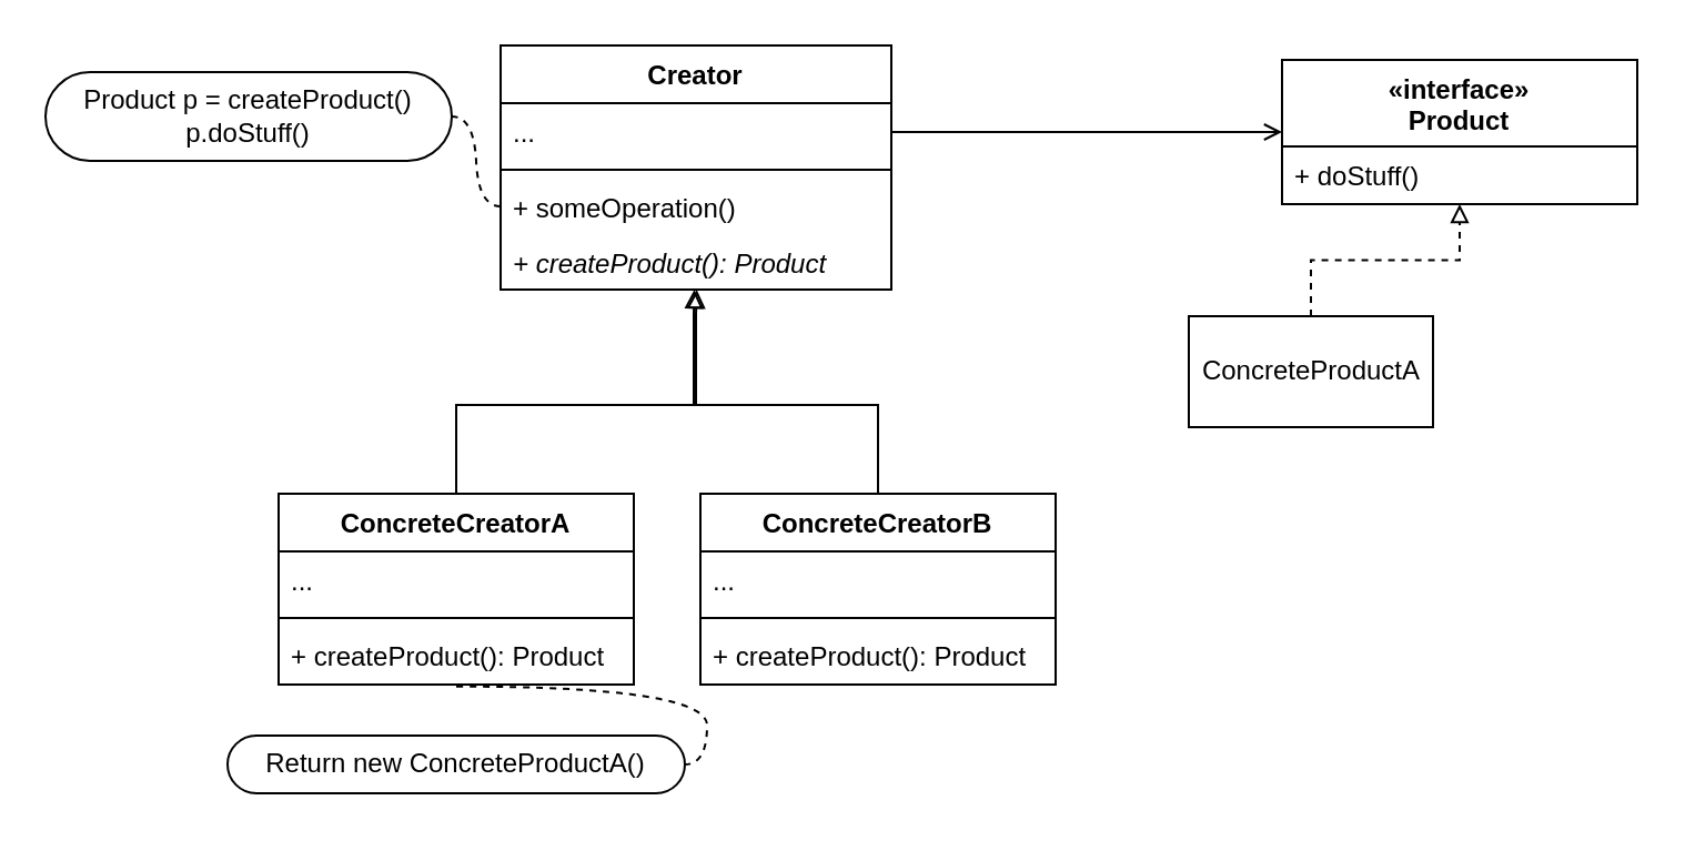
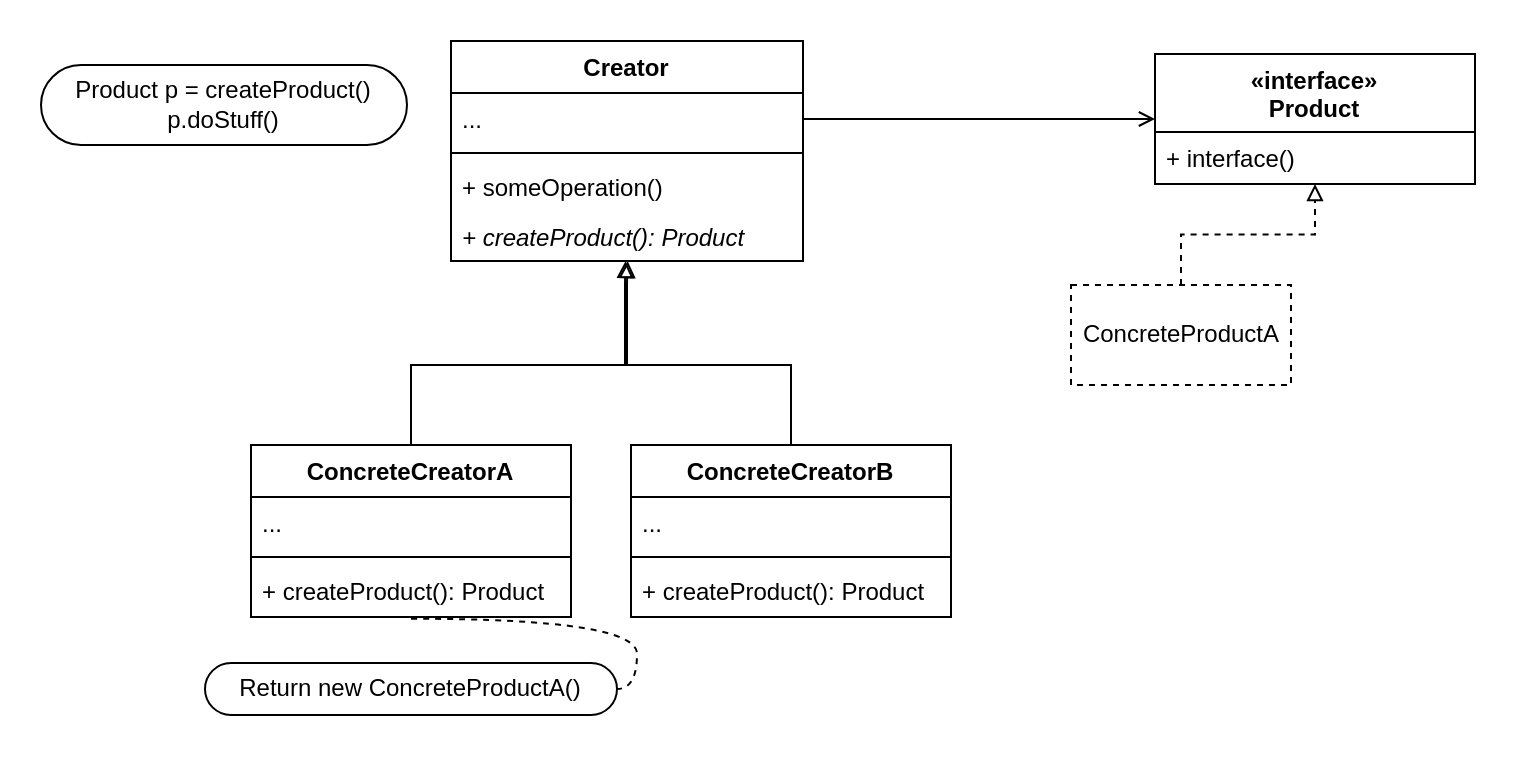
- <mxCell id="23" value="" style="edgeStyle=entityRelationEdgeStyle;startArrow=none;endArrow=none;segment=10;curved=1;dashed=1;elbow=vertical;entryX=1;entryY=0.5;entryDx=0;entryDy=0;exitX=0;exitY=0.5;exitDx=0;exitDy=0;" parent="1" source="5" target="22" edge="1"><mxGeometry relative="1" as="geometry"><mxPoint x="168" y="90" as="sourcePoint" /></mxGeometry></mxCell>
- <mxCell id="25" value="+ doStuff()" style="text;strokeColor=none;fillColor=none;align=left;verticalAlign=top;spacingLeft=4;spacingRight=4;overflow=hidden;rotatable=0;points=[[0,0.5],[1,0.5]];portConstraint=eastwest;glass=0;" parent="24" vertex="1"><mxGeometry y="39" width="160" height="26" as="geometry" /></mxCell>
+ <mxCell id="25" value="+ interface()" style="text;strokeColor=none;fillColor=none;align=left;verticalAlign=top;spacingLeft=4;spacingRight=4;overflow=hidden;rotatable=0;points=[[0,0.5],[1,0.5]];portConstraint=eastwest;glass=0;" parent="24" vertex="1"><mxGeometry y="39" width="160" height="26" as="geometry" /></mxCell>
- <mxCell id="19" value="ConcreteProductA" style="html=1;rounded=0;" parent="1" vertex="1"><mxGeometry x="535" y="142" width="110" height="50" as="geometry" /></mxCell>
+ <mxCell id="19" value="ConcreteProductA" style="html=1;rounded=0;dashed=1;" parent="1" vertex="1"><mxGeometry x="535" y="142" width="110" height="50" as="geometry" /></mxCell>
